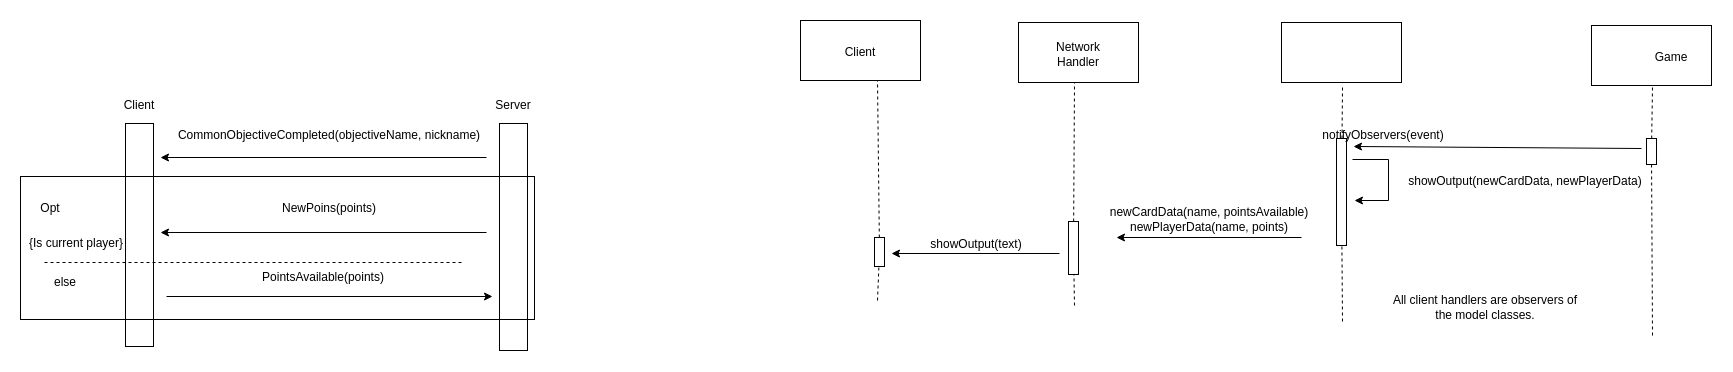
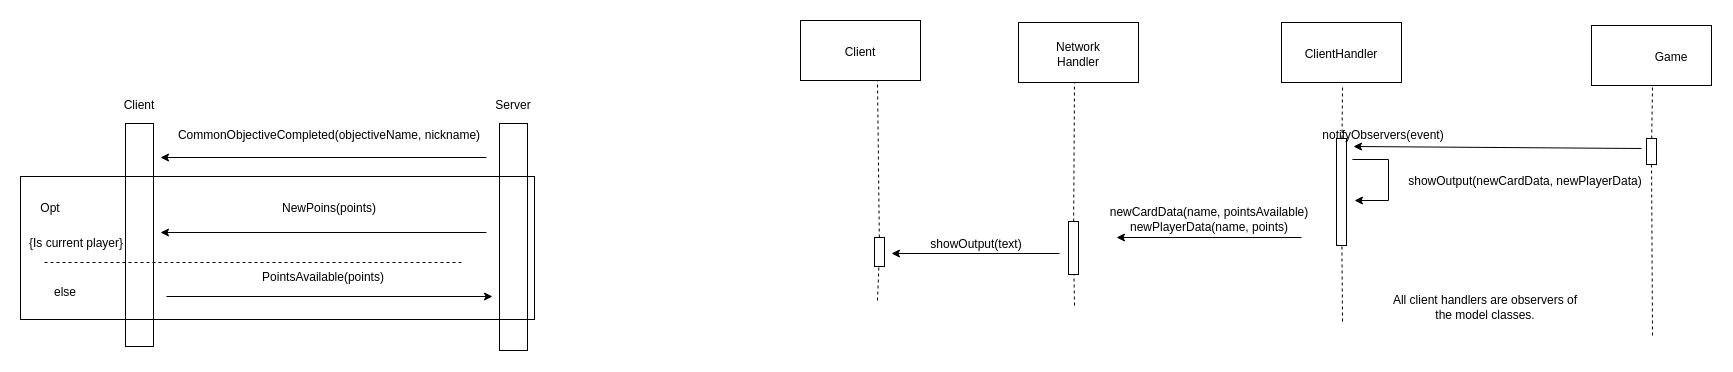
+ <mxCell id="23" value="ClientHandler" style="text;html=1;strokeColor=none;fillColor=none;align=center;verticalAlign=middle;whiteSpace=wrap;rounded=0;" vertex="1" parent="1"><mxGeometry x="1311" y="39" width="60" height="30" as="geometry" /></mxCell>
- <mxCell id="13" value="else" style="text;html=1;strokeColor=none;fillColor=none;align=center;verticalAlign=middle;whiteSpace=wrap;rounded=0;" parent="1" vertex="1"><mxGeometry x="35" y="267" width="60" height="30" as="geometry" /></mxCell>
+ <mxCell id="13" value="else" style="text;html=1;strokeColor=none;fillColor=none;align=center;verticalAlign=middle;whiteSpace=wrap;rounded=0;" parent="1" vertex="1"><mxGeometry x="35" y="277" width="60" height="30" as="geometry" /></mxCell>
